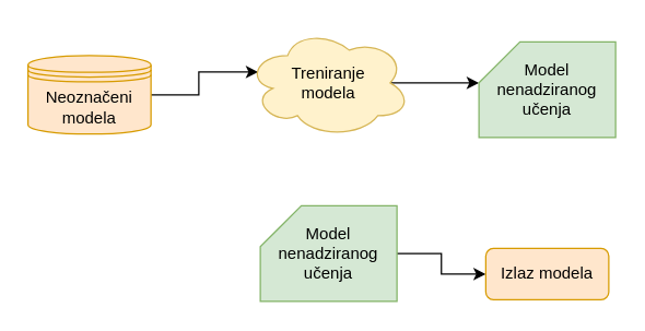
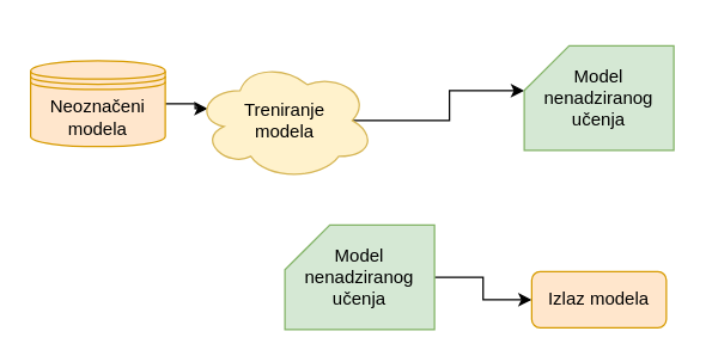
- <mxCell id="5" value="&lt;div&gt;Treniranje&lt;/div&gt;&lt;div&gt;modela&lt;br&gt;&lt;/div&gt;" style="ellipse;shape=cloud;whiteSpace=wrap;html=1;fillColor=#fff2cc;strokeColor=#d6b656;" vertex="1" parent="1"><mxGeometry x="180" y="20" width="120" height="80" as="geometry" /></mxCell>
+ <mxCell id="5" value="&lt;div&gt;Treniranje&lt;/div&gt;&lt;div&gt;modela&lt;br&gt;&lt;/div&gt;" style="ellipse;shape=cloud;whiteSpace=wrap;html=1;fillColor=#fff2cc;strokeColor=#d6b656;" vertex="1" parent="1"><mxGeometry x="130" y="40" width="120" height="80" as="geometry" /></mxCell>
